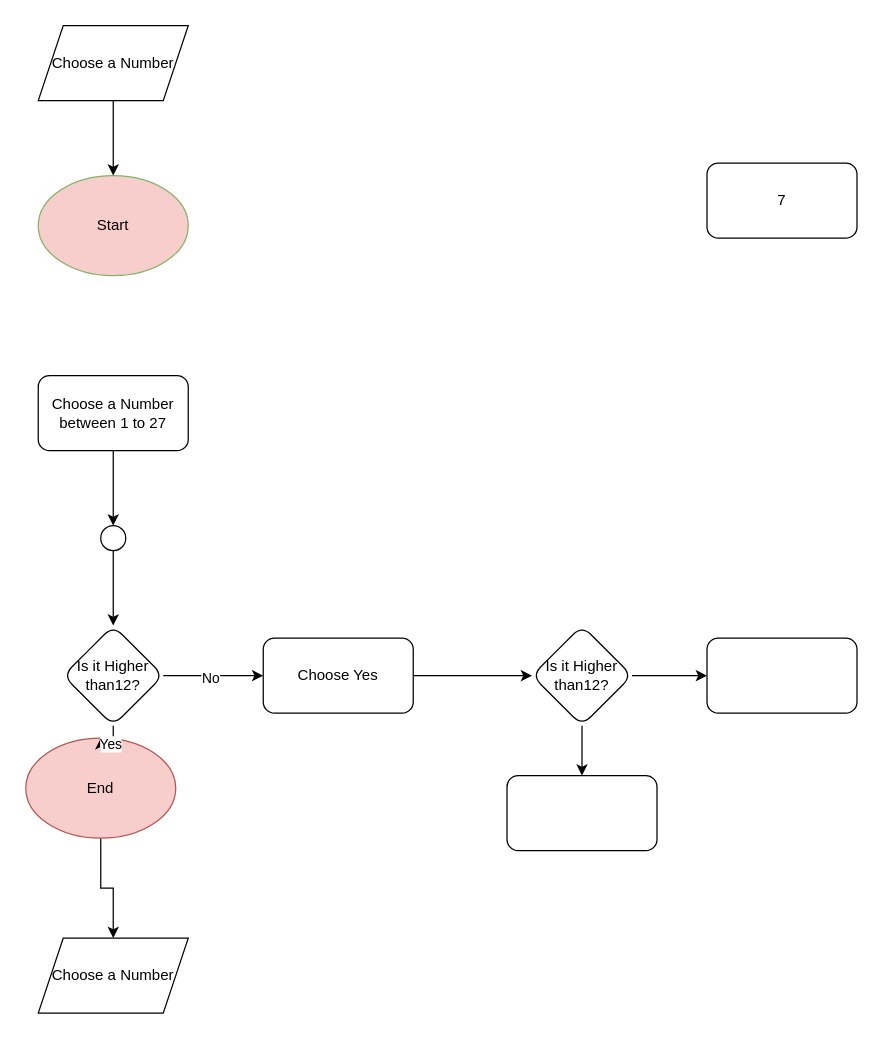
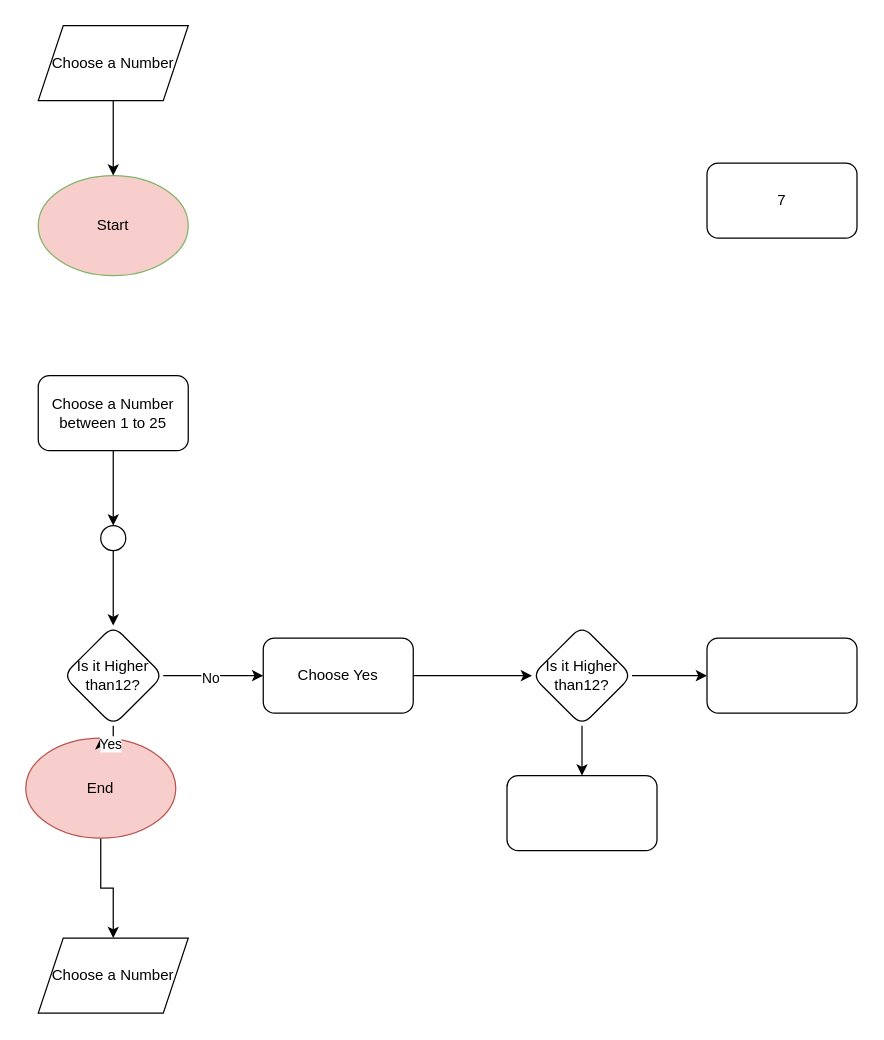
- <mxCell id="4" value="Choose a Number between 1 to 27" style="rounded=1;whiteSpace=wrap;html=1;" vertex="1" parent="1"><mxGeometry x="30" y="300" width="120" height="60" as="geometry" /></mxCell>
+ <mxCell id="4" value="Choose a Number between 1 to 25" style="rounded=1;whiteSpace=wrap;html=1;" vertex="1" parent="1"><mxGeometry x="30" y="300" width="120" height="60" as="geometry" /></mxCell>
